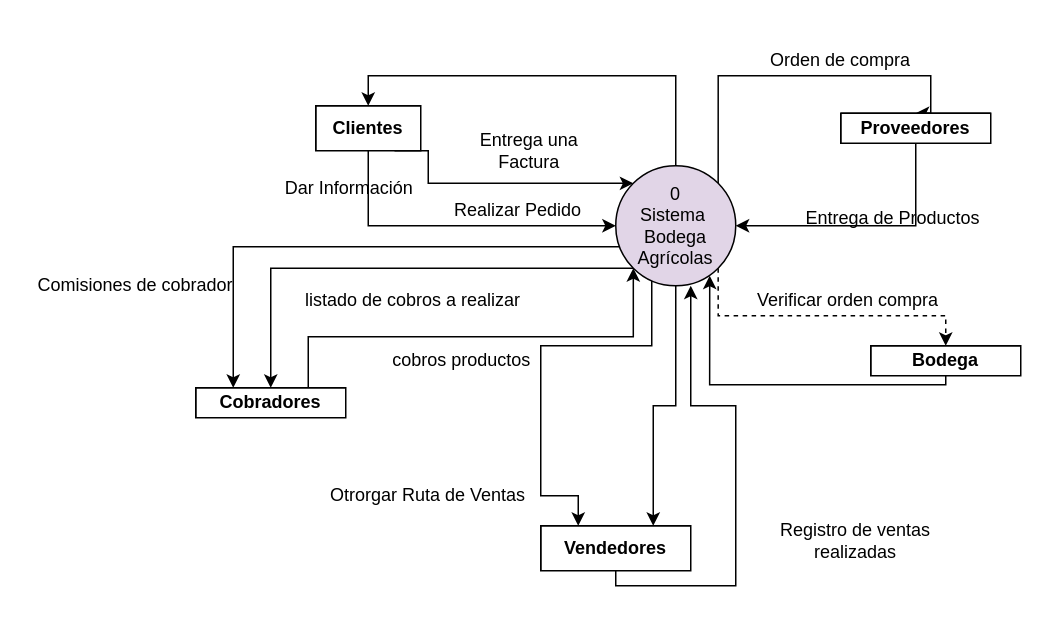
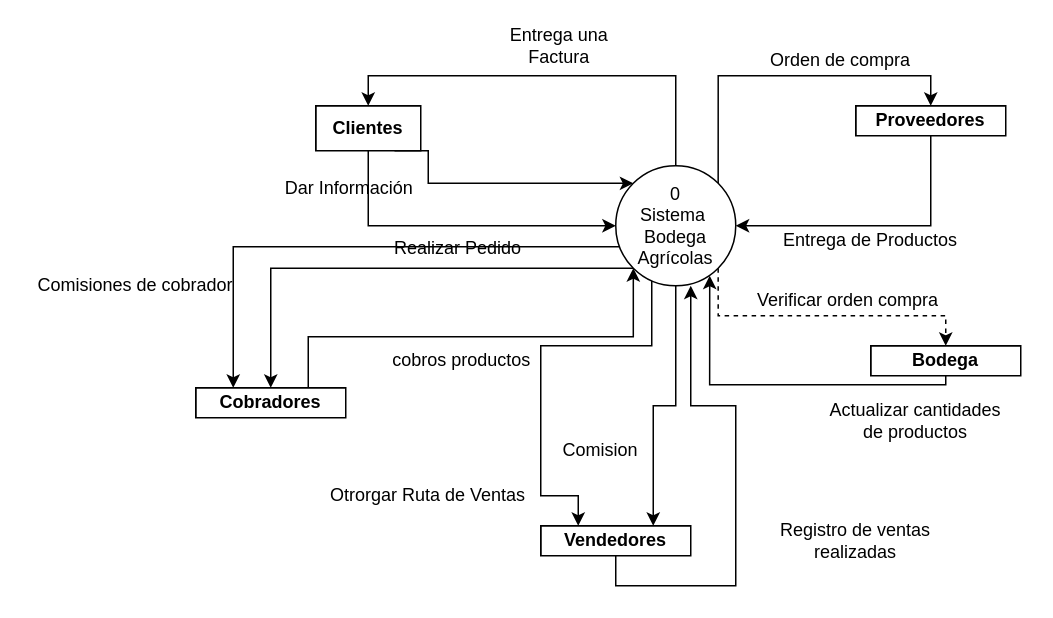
- <mxCell id="15" value="Proveedores" style="shape=internalStorage;whiteSpace=wrap;html=1;backgroundOutline=1;align=center;fontStyle=1;dx=0;dy=0;" vertex="1" parent="1"><mxGeometry x="560" y="75" width="100" height="20" as="geometry" /></mxCell>
+ <mxCell id="15" value="Proveedores" style="shape=internalStorage;whiteSpace=wrap;html=1;backgroundOutline=1;align=center;fontStyle=1;dx=0;dy=0;" vertex="1" parent="1"><mxGeometry x="570" y="70" width="100" height="20" as="geometry" /></mxCell>
- <mxCell id="20" value="Entrega una Factura" style="text;html=1;strokeColor=none;fillColor=none;align=center;verticalAlign=middle;whiteSpace=wrap;rounded=0;" vertex="1" parent="1"><mxGeometry x="305" y="90" width="95" height="20" as="geometry" /></mxCell>
+ <mxCell id="20" value="Entrega una Factura" style="text;html=1;strokeColor=none;fillColor=none;align=center;verticalAlign=middle;whiteSpace=wrap;rounded=0;" vertex="1" parent="1"><mxGeometry x="325" y="20" width="95" height="20" as="geometry" /></mxCell>
- <mxCell id="13" value="Realizar Pedido" style="text;html=1;strokeColor=none;fillColor=none;align=center;verticalAlign=middle;whiteSpace=wrap;rounded=0;" vertex="1" parent="1"><mxGeometry x="300" y="130" width="90" height="20" as="geometry" /></mxCell>
+ <mxCell id="13" value="Realizar Pedido" style="text;html=1;strokeColor=none;fillColor=none;align=center;verticalAlign=middle;whiteSpace=wrap;rounded=0;" vertex="1" parent="1"><mxGeometry x="260" y="155" width="90" height="20" as="geometry" /></mxCell>
- <mxCell id="22" value="Entrega de Productos" style="text;html=1;strokeColor=none;fillColor=none;align=center;verticalAlign=middle;whiteSpace=wrap;rounded=0;" vertex="1" parent="1"><mxGeometry x="535" y="135" width="120" height="20" as="geometry" /></mxCell>
+ <mxCell id="22" value="Entrega de Productos" style="text;html=1;strokeColor=none;fillColor=none;align=center;verticalAlign=middle;whiteSpace=wrap;rounded=0;" vertex="1" parent="1"><mxGeometry x="520" y="150" width="120" height="20" as="geometry" /></mxCell>
- <mxCell id="12" value="0&lt;br&gt;Sistema&amp;nbsp;&lt;br&gt;Bodega Agrícolas" style="ellipse;whiteSpace=wrap;html=1;aspect=fixed;fillColor=#e1d5e7;" vertex="1" parent="1"><mxGeometry x="410" y="110" width="80" height="80" as="geometry" /></mxCell>
+ <mxCell id="12" value="0&lt;br&gt;Sistema&amp;nbsp;&lt;br&gt;Bodega Agrícolas" style="ellipse;whiteSpace=wrap;html=1;aspect=fixed;" vertex="1" parent="1"><mxGeometry x="410" y="110" width="80" height="80" as="geometry" /></mxCell>
- <mxCell id="28" value="listado de cobros a realizar" style="text;html=1;strokeColor=none;fillColor=none;align=center;verticalAlign=middle;whiteSpace=wrap;rounded=0;" vertex="1" parent="1"><mxGeometry x="190" y="190" width="170" height="20" as="geometry" /></mxCell>
+ <mxCell id="23" value="Actualizar cantidades de productos" style="text;html=1;strokeColor=none;fillColor=none;align=center;verticalAlign=middle;whiteSpace=wrap;rounded=0;" vertex="1" parent="1"><mxGeometry x="550" y="270" width="120" height="20" as="geometry" /></mxCell>
+ <mxCell id="32" value="Comision" style="text;html=1;strokeColor=none;fillColor=none;align=center;verticalAlign=middle;whiteSpace=wrap;rounded=0;" vertex="1" parent="1"><mxGeometry x="380" y="290" width="40" height="20" as="geometry" /></mxCell>
- <mxCell id="17" value="Vendedores" style="shape=internalStorage;whiteSpace=wrap;html=1;backgroundOutline=1;align=center;fontStyle=1;dx=0;dy=0;" vertex="1" parent="1"><mxGeometry x="360" y="350" width="100" height="30" as="geometry" /></mxCell>
+ <mxCell id="17" value="Vendedores" style="shape=internalStorage;whiteSpace=wrap;html=1;backgroundOutline=1;align=center;fontStyle=1;dx=0;dy=0;" vertex="1" parent="1"><mxGeometry x="360" y="350" width="100" height="20" as="geometry" /></mxCell>
